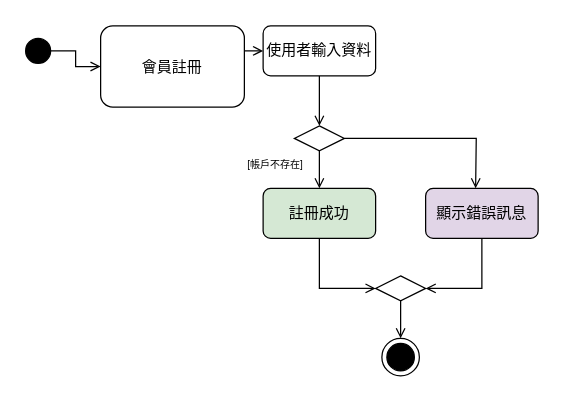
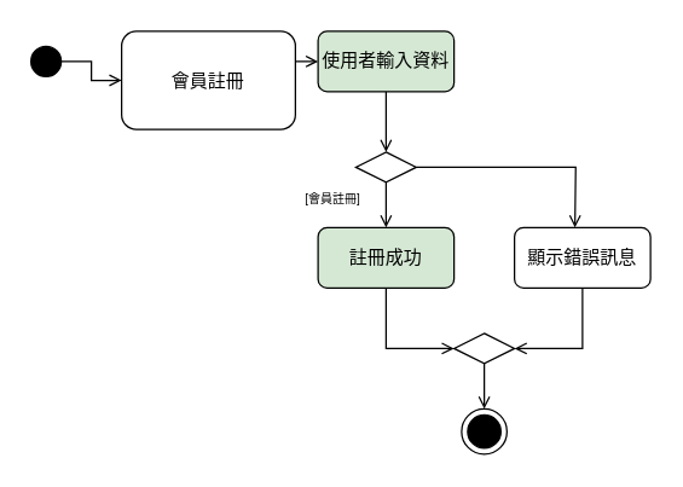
- <mxCell id="7" value="使用者輸入資料" style="rounded=1;whiteSpace=wrap;html=1;" vertex="1" parent="1"><mxGeometry x="210" y="20" width="90" height="40" as="geometry" /></mxCell>
+ <mxCell id="7" value="使用者輸入資料" style="rounded=1;whiteSpace=wrap;html=1;fillColor=#d5e8d4;" vertex="1" parent="1"><mxGeometry x="210" y="20" width="90" height="40" as="geometry" /></mxCell>
- <mxCell id="11" value="[帳戶不存在]" style="text;html=1;strokeColor=none;fillColor=none;align=center;verticalAlign=middle;whiteSpace=wrap;rounded=0;fontSize=8;" vertex="1" parent="1"><mxGeometry x="190" y="116" width="60" height="30" as="geometry" /></mxCell>
+ <mxCell id="11" value="[會員註冊]" style="text;html=1;strokeColor=none;fillColor=none;align=center;verticalAlign=middle;whiteSpace=wrap;rounded=0;fontSize=8;" vertex="1" parent="1"><mxGeometry x="190" y="116" width="60" height="30" as="geometry" /></mxCell>
- <mxCell id="13" value="顯示錯誤訊息" style="rounded=1;whiteSpace=wrap;html=1;fillColor=#e1d5e7;" vertex="1" parent="1"><mxGeometry x="340" y="150" width="90" height="40" as="geometry" /></mxCell>
+ <mxCell id="13" value="顯示錯誤訊息" style="rounded=1;whiteSpace=wrap;html=1;" vertex="1" parent="1"><mxGeometry x="340" y="150" width="90" height="40" as="geometry" /></mxCell>
